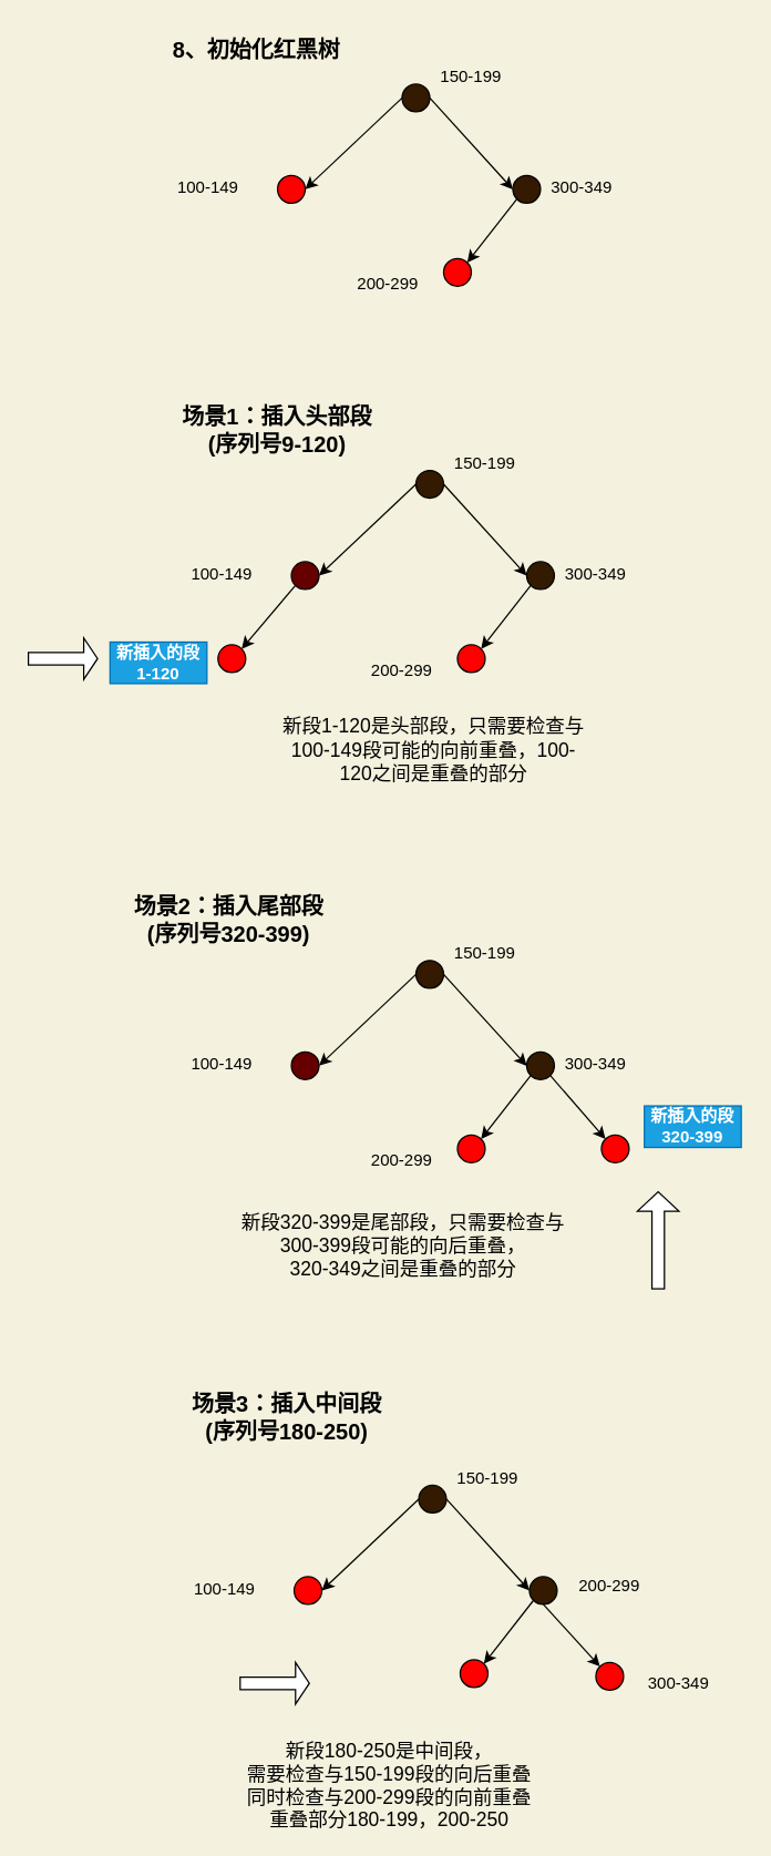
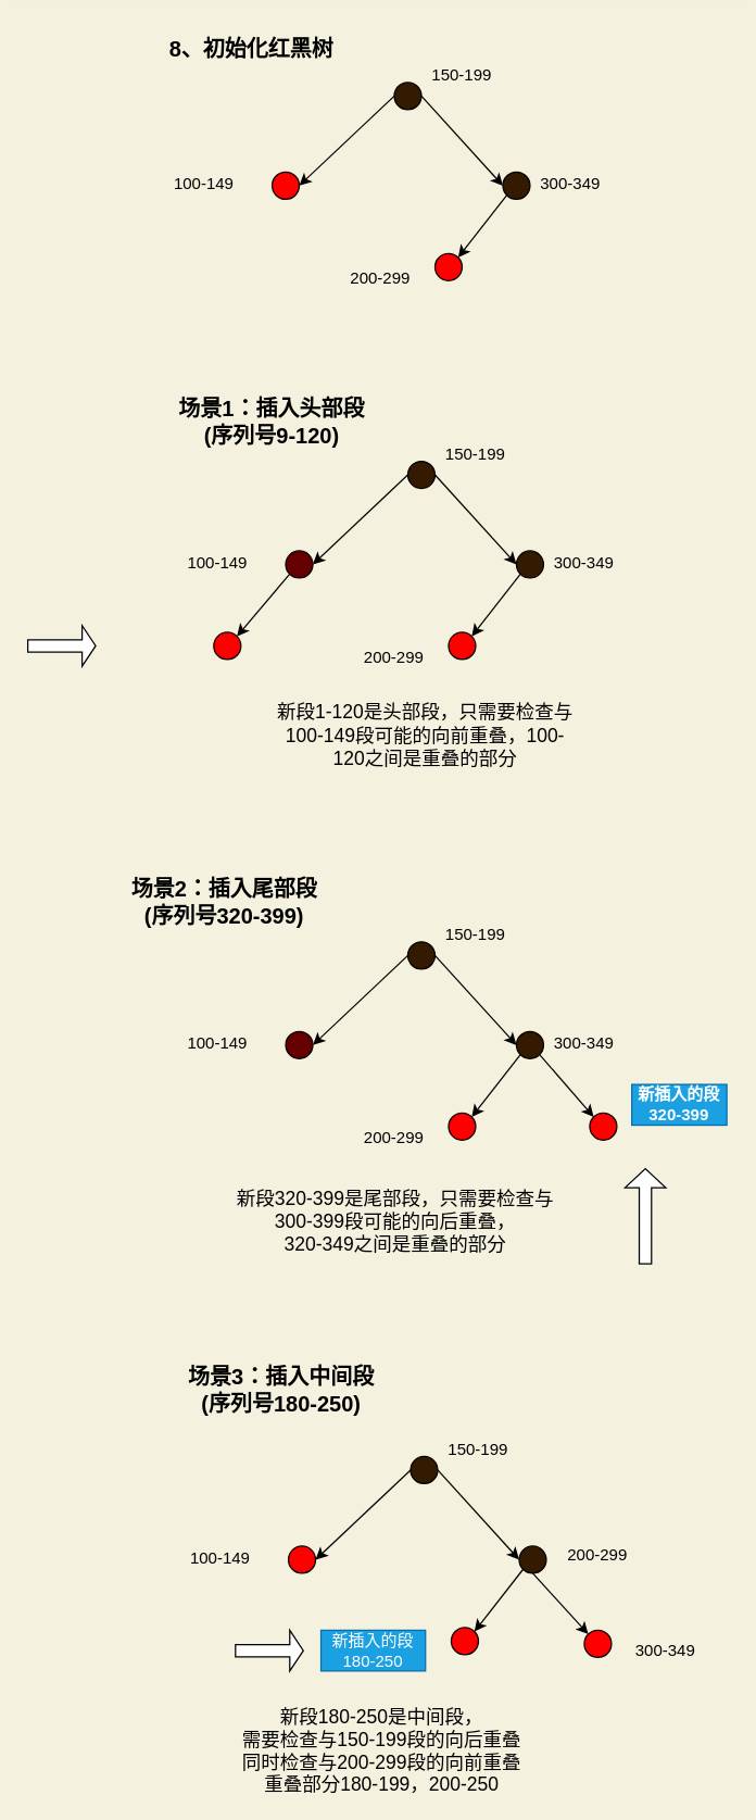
- <mxCell id="28" value="新插入的段&lt;div&gt;1-120&lt;/div&gt;" style="text;html=1;align=center;verticalAlign=middle;whiteSpace=wrap;rounded=0;fontStyle=1;fillColor=#1ba1e2;strokeColor=#006EAF;fontColor=#ffffff;" vertex="1" parent="1"><mxGeometry x="79" y="463" width="70" height="30" as="geometry" /></mxCell>
+ <mxCell id="61" value="新插入的段180-250" style="text;html=1;align=center;verticalAlign=middle;whiteSpace=wrap;rounded=0;fillColor=#1ba1e2;fontColor=#ffffff;strokeColor=#006EAF;" vertex="1" parent="1"><mxGeometry x="236" y="1200" width="77" height="30" as="geometry" /></mxCell>
